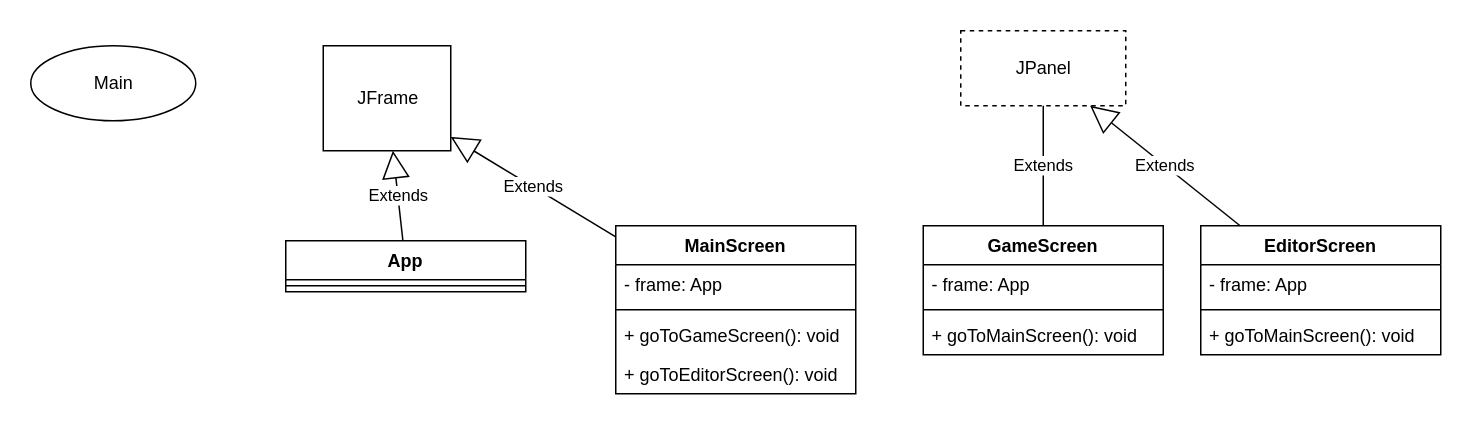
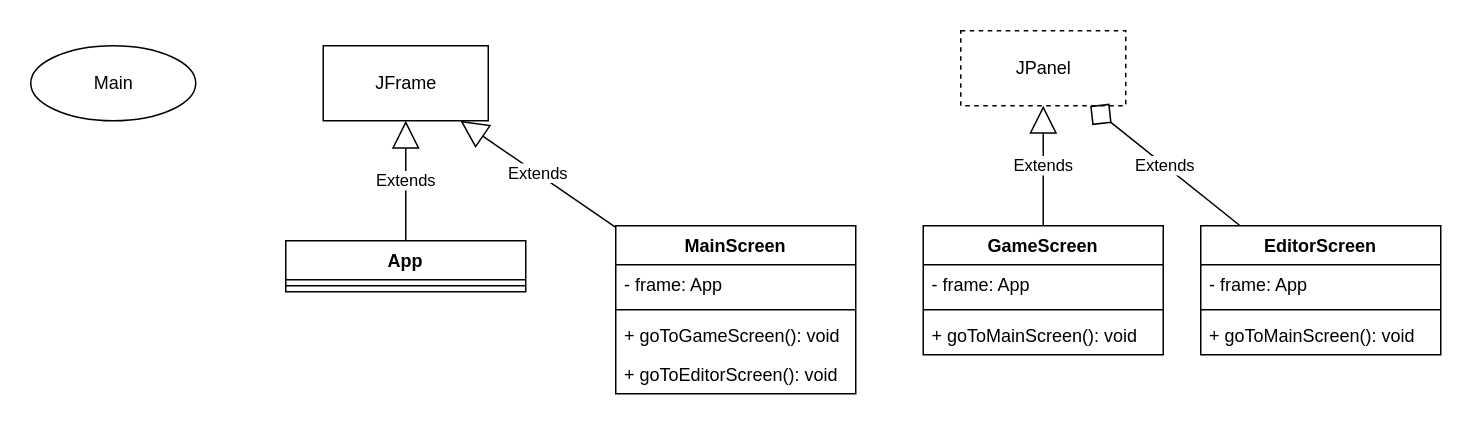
- <mxCell id="4" value="JFrame" style="html=1;" vertex="1" parent="1"><mxGeometry x="215" y="30" width="85" height="70" as="geometry" /></mxCell>
+ <mxCell id="4" value="JFrame" style="html=1;" vertex="1" parent="1"><mxGeometry x="215" y="30" width="110" height="50" as="geometry" /></mxCell>
- <mxCell id="21" value="Extends" style="endArrow=none;endSize=16;endFill=0;html=1;rounded=0;" edge="1" parent="1" source="11" target="19"><mxGeometry width="160" relative="1" as="geometry"><mxPoint x="559.561" y="160" as="sourcePoint" /><mxPoint x="670.372" y="80" as="targetPoint" /></mxGeometry></mxCell>
+ <mxCell id="21" value="Extends" style="endArrow=block;endSize=16;endFill=0;html=1;rounded=0;" edge="1" parent="1" source="11" target="19"><mxGeometry width="160" relative="1" as="geometry"><mxPoint x="559.561" y="160" as="sourcePoint" /><mxPoint x="670.372" y="80" as="targetPoint" /></mxGeometry></mxCell>
- <mxCell id="22" value="Extends" style="endArrow=block;endSize=16;endFill=0;html=1;rounded=0;" edge="1" parent="1" source="15" target="19"><mxGeometry width="160" relative="1" as="geometry"><mxPoint x="694.358" y="160" as="sourcePoint" /><mxPoint x="702.466" y="80" as="targetPoint" /></mxGeometry></mxCell>
+ <mxCell id="22" value="Extends" style="endArrow=diamond;endSize=16;endFill=0;html=1;rounded=0;" edge="1" parent="1" source="15" target="19"><mxGeometry width="160" relative="1" as="geometry"><mxPoint x="694.358" y="160" as="sourcePoint" /><mxPoint x="702.466" y="80" as="targetPoint" /></mxGeometry></mxCell>
